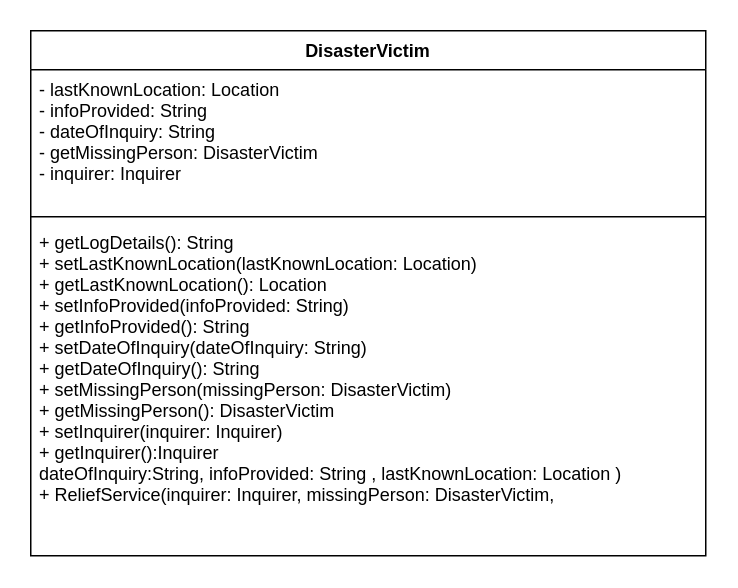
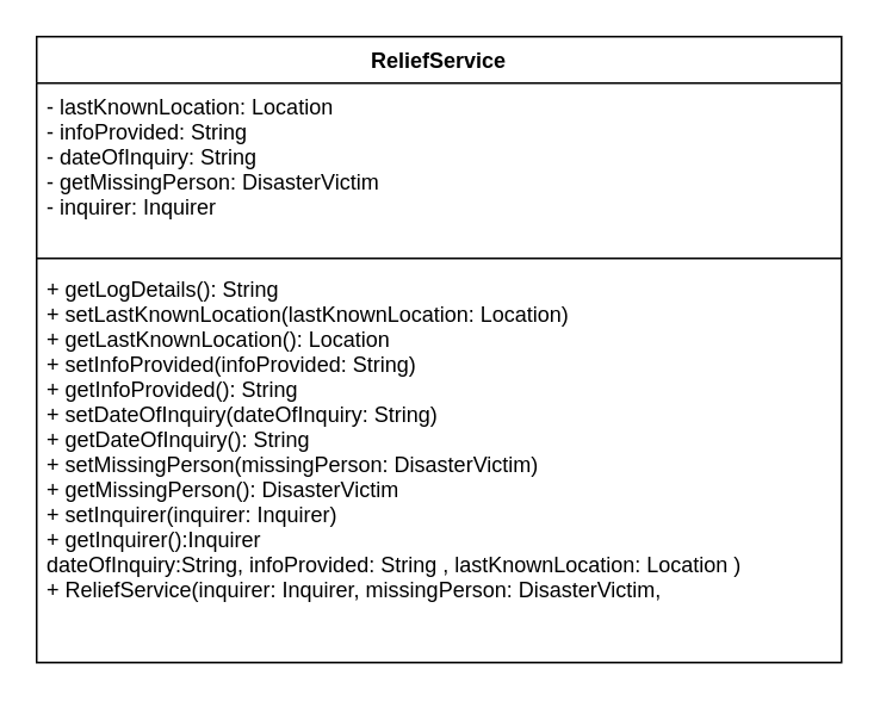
- <mxCell id="2" value="DisasterVictim" style="swimlane;fontStyle=1;align=center;verticalAlign=top;childLayout=stackLayout;horizontal=1;startSize=26;horizontalStack=0;resizeParent=1;resizeParentMax=0;resizeLast=0;collapsible=1;marginBottom=0;" vertex="1" parent="1"><mxGeometry x="20" y="20" width="450" height="350" as="geometry" /></mxCell>
+ <mxCell id="2" value="ReliefService" style="swimlane;fontStyle=1;align=center;verticalAlign=top;childLayout=stackLayout;horizontal=1;startSize=26;horizontalStack=0;resizeParent=1;resizeParentMax=0;resizeLast=0;collapsible=1;marginBottom=0;" vertex="1" parent="1"><mxGeometry x="20" y="20" width="450" height="350" as="geometry" /></mxCell>
